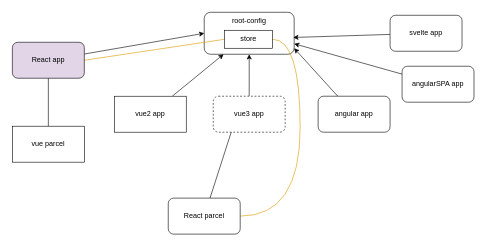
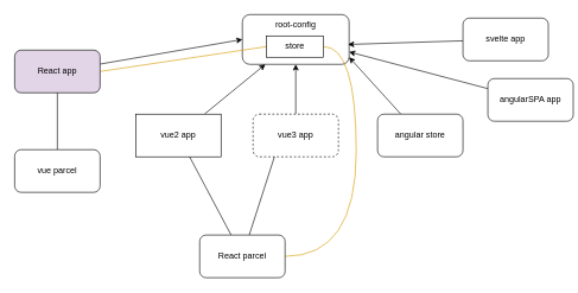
- <mxCell id="22" value="angularSPA app" style="rounded=1;whiteSpace=wrap;html=1;" vertex="1" parent="1"><mxGeometry x="670" y="110" width="120" height="60" as="geometry" /></mxCell>
+ <mxCell id="22" value="angularSPA app" style="rounded=1;whiteSpace=wrap;html=1;" vertex="1" parent="1"><mxGeometry x="685" y="110" width="120" height="60" as="geometry" /></mxCell>
- <mxCell id="19" value="angular app" style="rounded=1;whiteSpace=wrap;html=1;" parent="1" vertex="1"><mxGeometry x="530" y="160" width="120" height="60" as="geometry" /></mxCell>
+ <mxCell id="19" value="angular store" style="rounded=1;whiteSpace=wrap;html=1;" parent="1" vertex="1"><mxGeometry x="530" y="160" width="120" height="60" as="geometry" /></mxCell>
- <mxCell id="13" value="vue parcel" style="whiteSpace=wrap;html=1;rounded=0;" parent="1" vertex="1"><mxGeometry x="20" y="210" width="120" height="60" as="geometry" /></mxCell>
+ <mxCell id="13" value="vue parcel" style="rounded=1;whiteSpace=wrap;html=1;" parent="1" vertex="1"><mxGeometry x="20" y="210" width="120" height="60" as="geometry" /></mxCell>
+ <mxCell id="15" style="html=1;endArrow=none;endFill=0;" parent="1" source="17" target="9" edge="1"><mxGeometry relative="1" as="geometry" /></mxCell>
